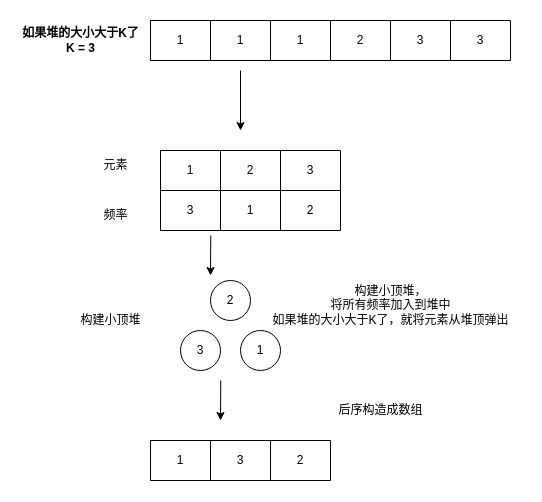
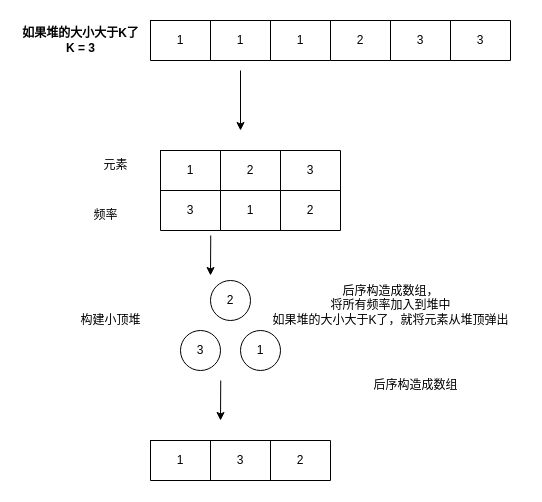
- <mxCell id="24" value="频率" style="text;html=1;align=center;verticalAlign=middle;resizable=0;points=[];autosize=1;strokeColor=none;fillColor=none;" vertex="1" parent="1"><mxGeometry x="90" y="200" width="50" height="30" as="geometry" /></mxCell>
+ <mxCell id="24" value="频率" style="text;html=1;align=center;verticalAlign=middle;resizable=0;points=[];autosize=1;strokeColor=none;fillColor=none;" vertex="1" parent="1"><mxGeometry x="80" y="200" width="50" height="30" as="geometry" /></mxCell>
- <mxCell id="28" value="构建小顶堆，&lt;br&gt;将所有频率加入到堆中&lt;br&gt;如果堆的大小大于K了，就将元素从堆顶弹出" style="text;html=1;align=center;verticalAlign=middle;resizable=0;points=[];autosize=1;strokeColor=none;fillColor=none;" vertex="1" parent="1"><mxGeometry x="260" y="275" width="260" height="60" as="geometry" /></mxCell>
+ <mxCell id="28" value="后序构造成数组，&lt;br&gt;将所有频率加入到堆中&lt;br&gt;如果堆的大小大于K了，就将元素从堆顶弹出" style="text;html=1;align=center;verticalAlign=middle;resizable=0;points=[];autosize=1;strokeColor=none;fillColor=none;" vertex="1" parent="1"><mxGeometry x="260" y="275" width="260" height="60" as="geometry" /></mxCell>
- <mxCell id="37" value="后序构造成数组" style="text;html=1;align=center;verticalAlign=middle;resizable=0;points=[];autosize=1;strokeColor=none;fillColor=none;" vertex="1" parent="1"><mxGeometry x="325" y="395" width="110" height="30" as="geometry" /></mxCell>
+ <mxCell id="37" value="后序构造成数组" style="text;html=1;align=center;verticalAlign=middle;resizable=0;points=[];autosize=1;strokeColor=none;fillColor=none;" vertex="1" parent="1"><mxGeometry x="360" y="370" width="110" height="30" as="geometry" /></mxCell>
